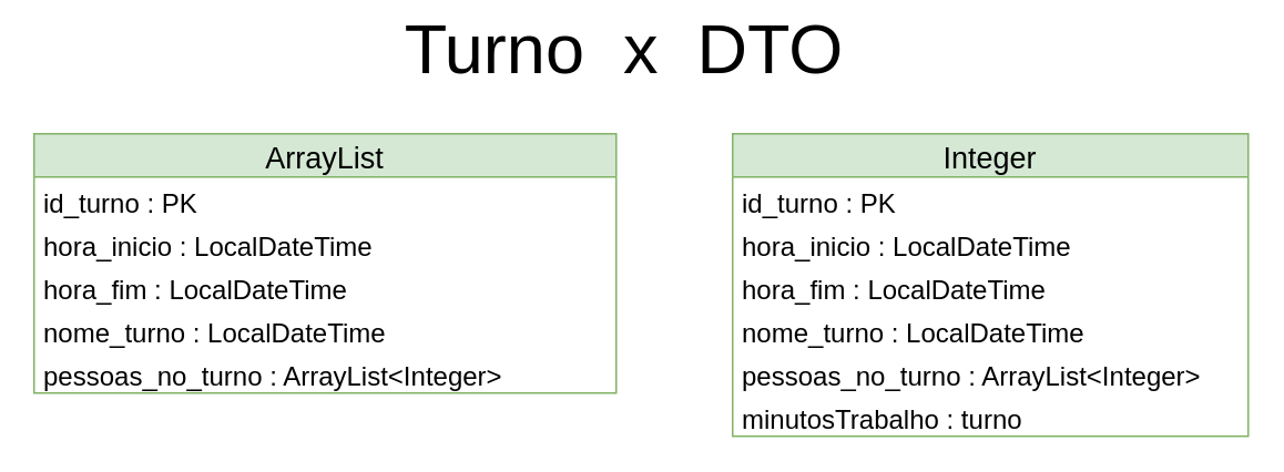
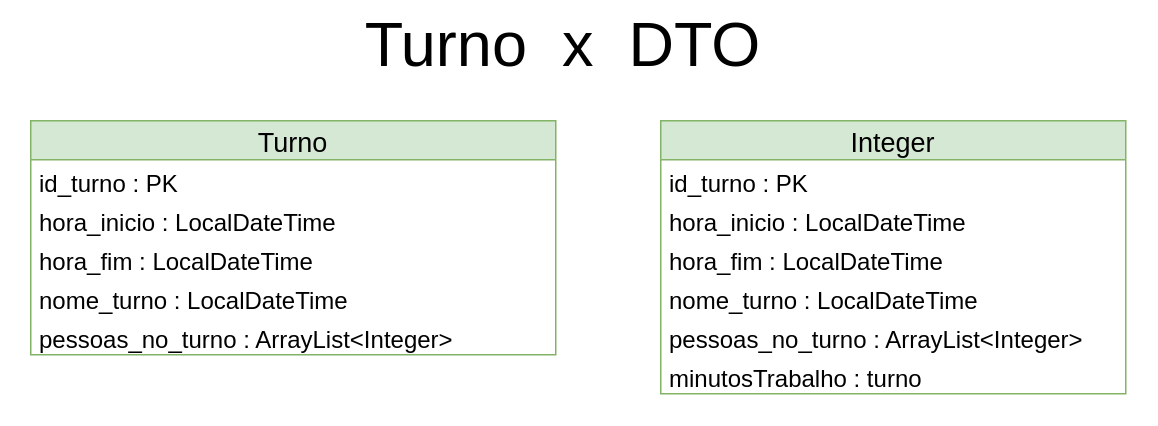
- <mxCell id="2" value="ArrayList" style="swimlane;fontStyle=0;childLayout=stackLayout;horizontal=1;startSize=26;fillColor=#d5e8d4;horizontalStack=0;resizeParent=1;resizeParentMax=0;resizeLast=0;collapsible=1;marginBottom=0;strokeColor=#82b366;fontSize=18;" vertex="1" parent="1"><mxGeometry x="20" y="80" width="350" height="156" as="geometry" /></mxCell>
+ <mxCell id="2" value="Turno" style="swimlane;fontStyle=0;childLayout=stackLayout;horizontal=1;startSize=26;fillColor=#d5e8d4;horizontalStack=0;resizeParent=1;resizeParentMax=0;resizeLast=0;collapsible=1;marginBottom=0;strokeColor=#82b366;fontSize=18;" vertex="1" parent="1"><mxGeometry x="20" y="80" width="350" height="156" as="geometry" /></mxCell>
